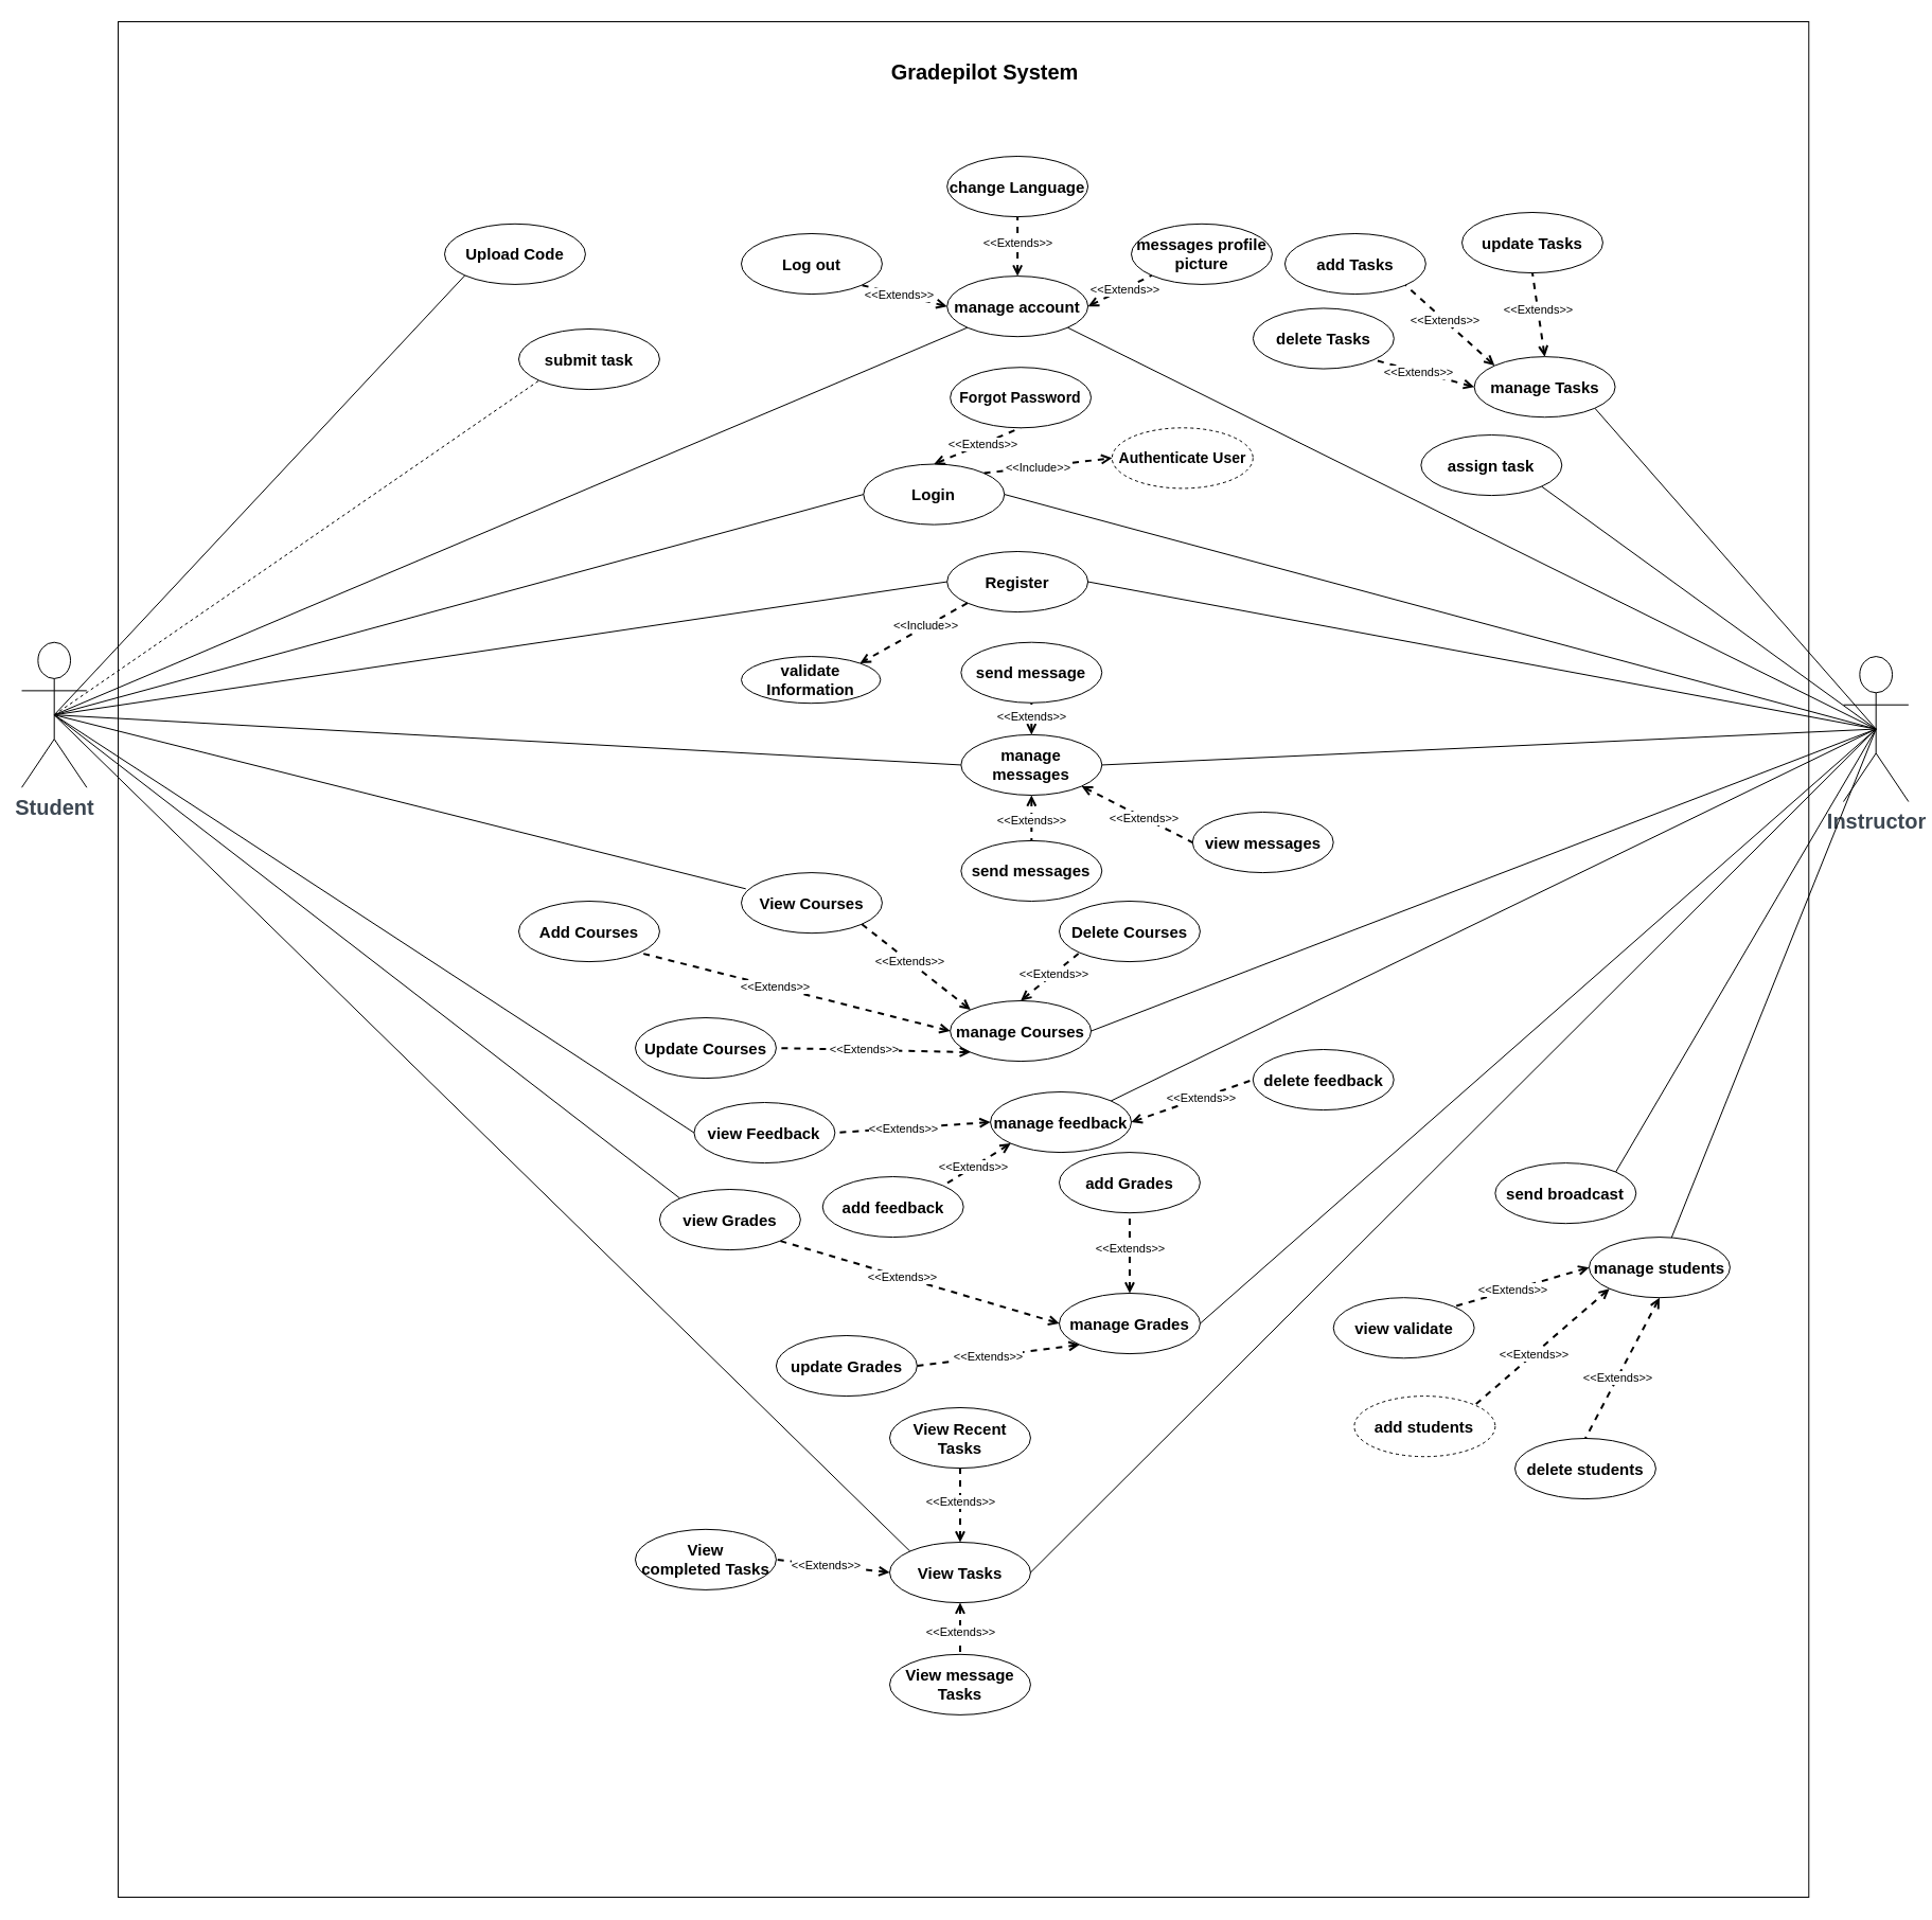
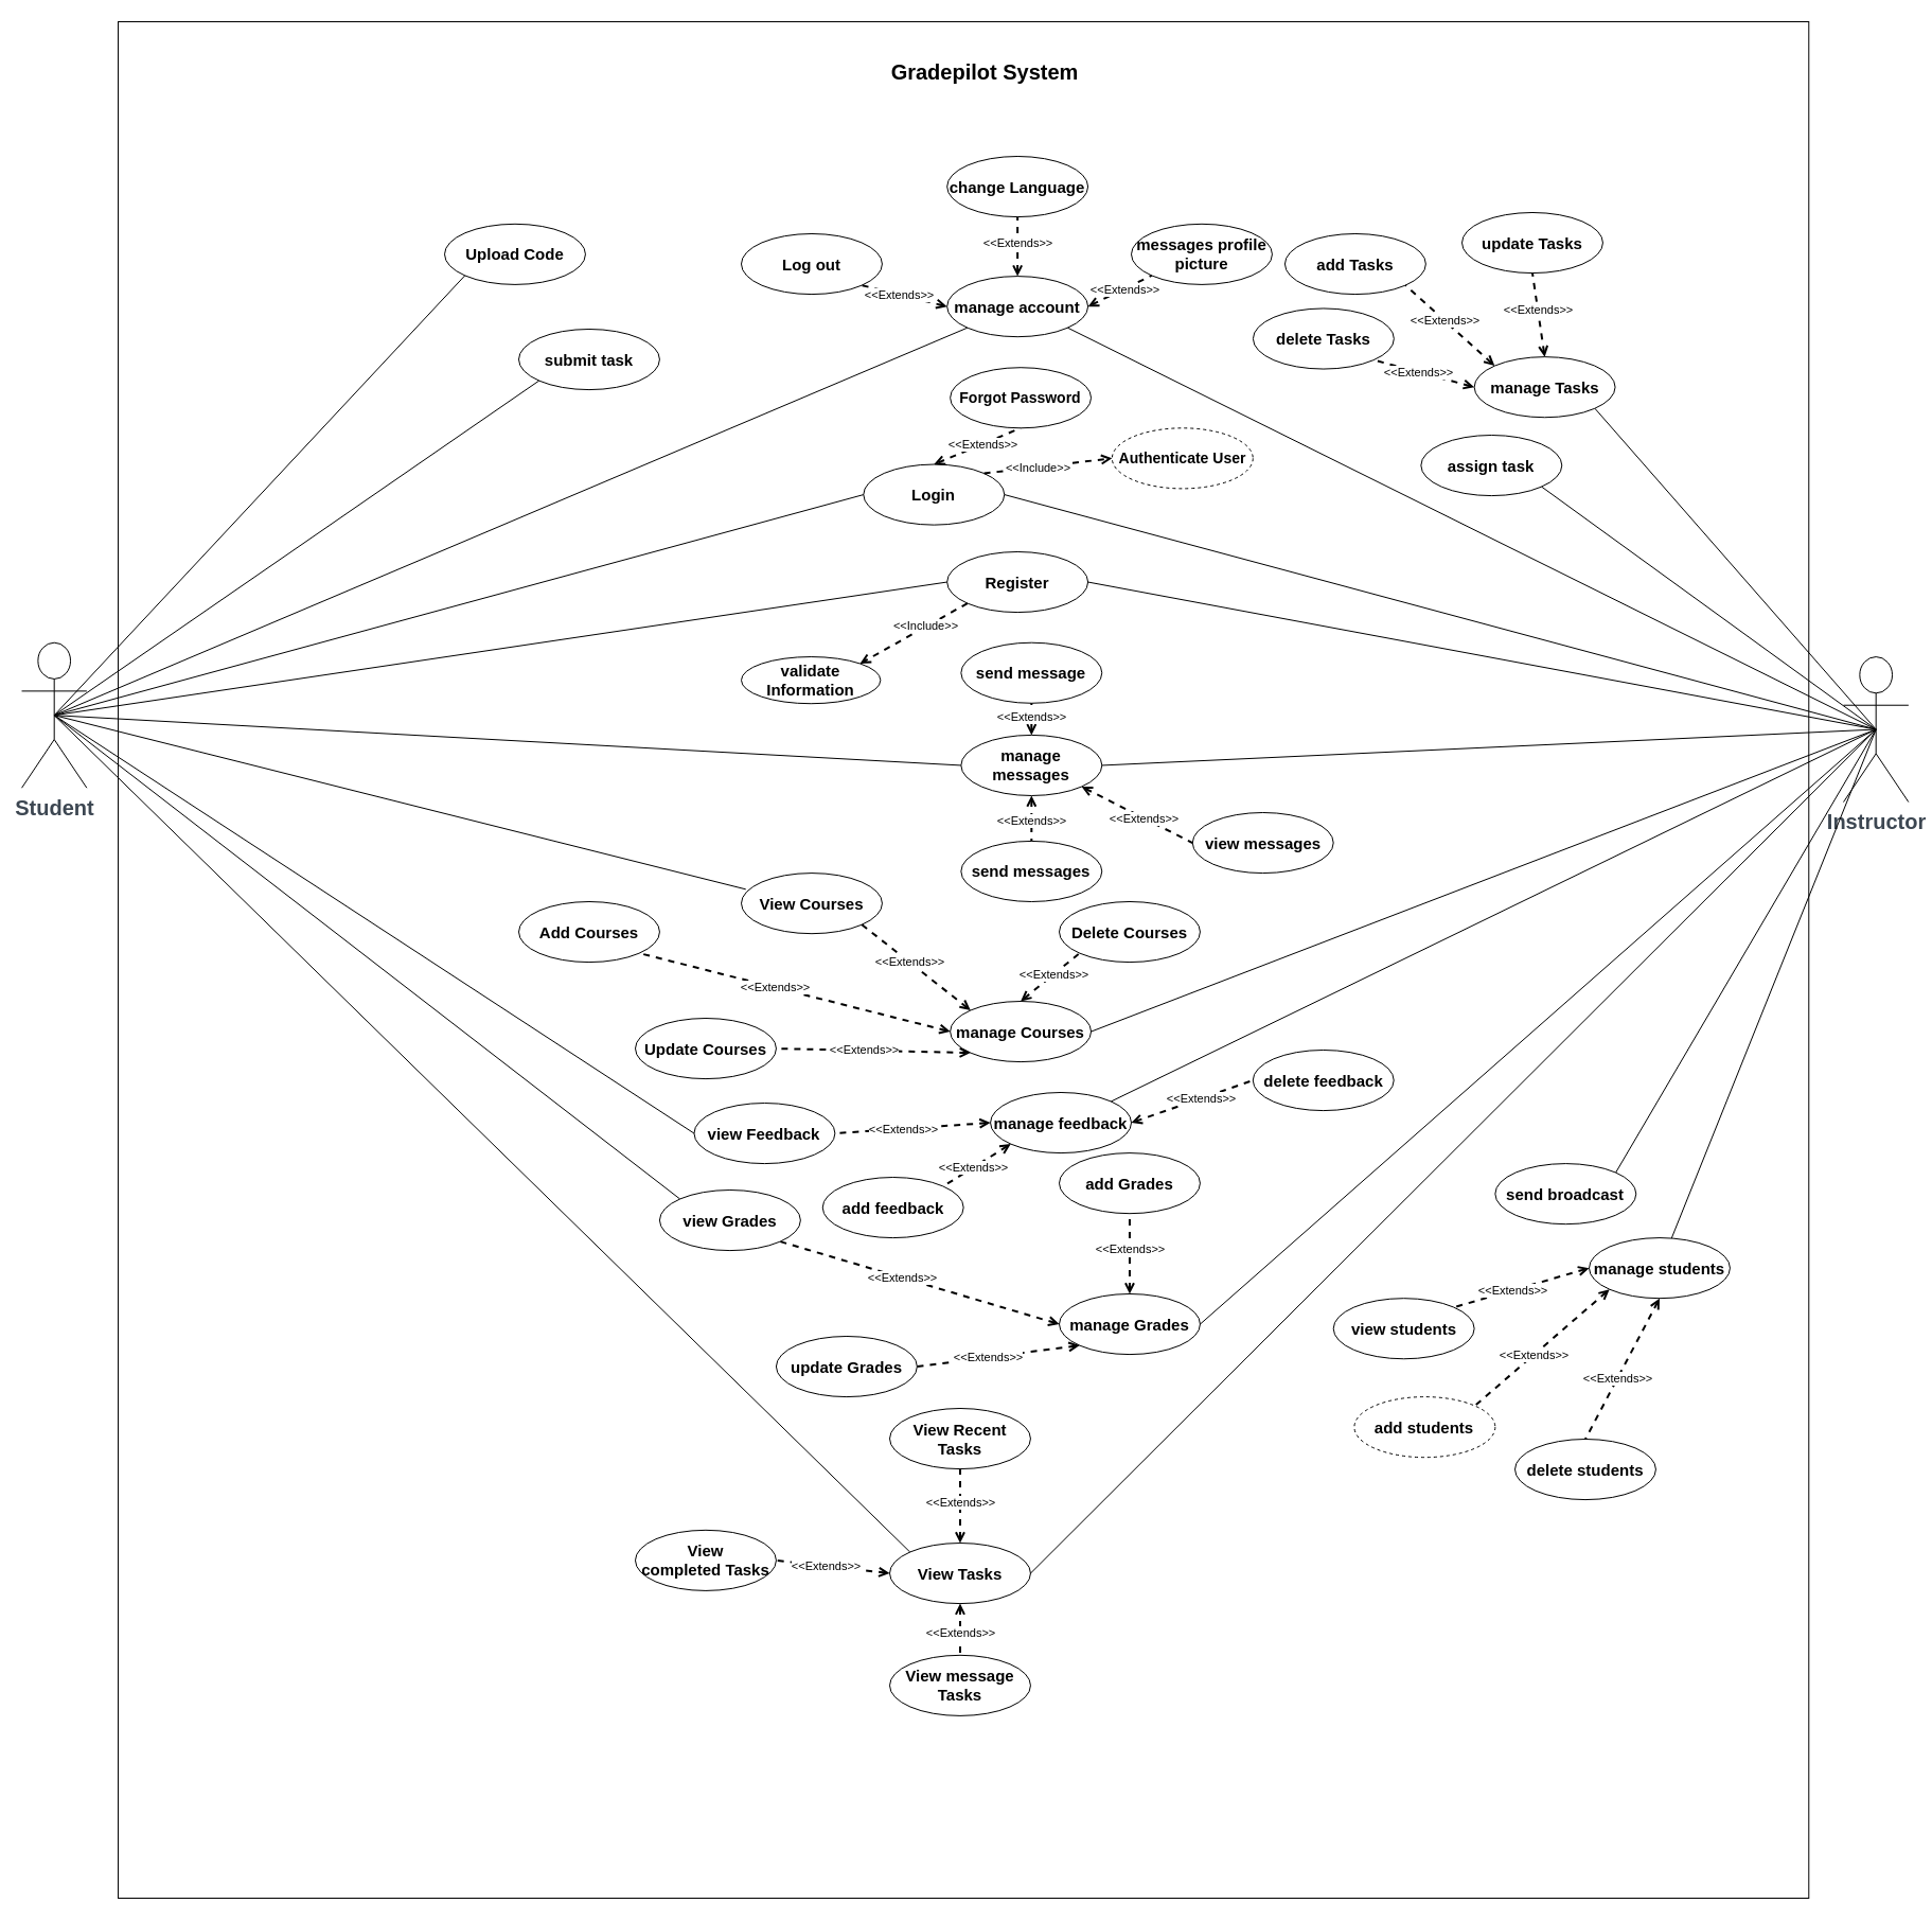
- <mxCell id="113" value="" style="endArrow=none;html=1;rounded=0;entryX=0;entryY=1;entryDx=0;entryDy=0;exitX=0.5;exitY=0.5;exitDx=0;exitDy=0;exitPerimeter=0;dashed=1;" parent="1" source="4" target="112" edge="1"><mxGeometry width="50" height="50" relative="1" as="geometry"><mxPoint x="61" y="270" as="sourcePoint" /><mxPoint x="530" y="184" as="targetPoint" /></mxGeometry></mxCell>
+ <mxCell id="113" value="" style="endArrow=none;html=1;rounded=0;entryX=0;entryY=1;entryDx=0;entryDy=0;exitX=0.5;exitY=0.5;exitDx=0;exitDy=0;exitPerimeter=0;" parent="1" source="4" target="112" edge="1"><mxGeometry width="50" height="50" relative="1" as="geometry"><mxPoint x="61" y="270" as="sourcePoint" /><mxPoint x="530" y="184" as="targetPoint" /></mxGeometry></mxCell>
- <mxCell id="97" value="&lt;font style=&quot;font-size: 15px;&quot;&gt;&lt;b&gt;view validate&lt;/b&gt;&lt;/font&gt;" style="ellipse;whiteSpace=wrap;html=1;fillColor=default;" parent="1" vertex="1"><mxGeometry x="1257.689" y="1224.179" width="132.938" height="57.087" as="geometry" /></mxCell>
+ <mxCell id="97" value="&lt;font style=&quot;font-size: 15px;&quot;&gt;&lt;b&gt;view students&lt;/b&gt;&lt;/font&gt;" style="ellipse;whiteSpace=wrap;html=1;fillColor=default;" parent="1" vertex="1"><mxGeometry x="1257.689" y="1224.179" width="132.938" height="57.087" as="geometry" /></mxCell>
